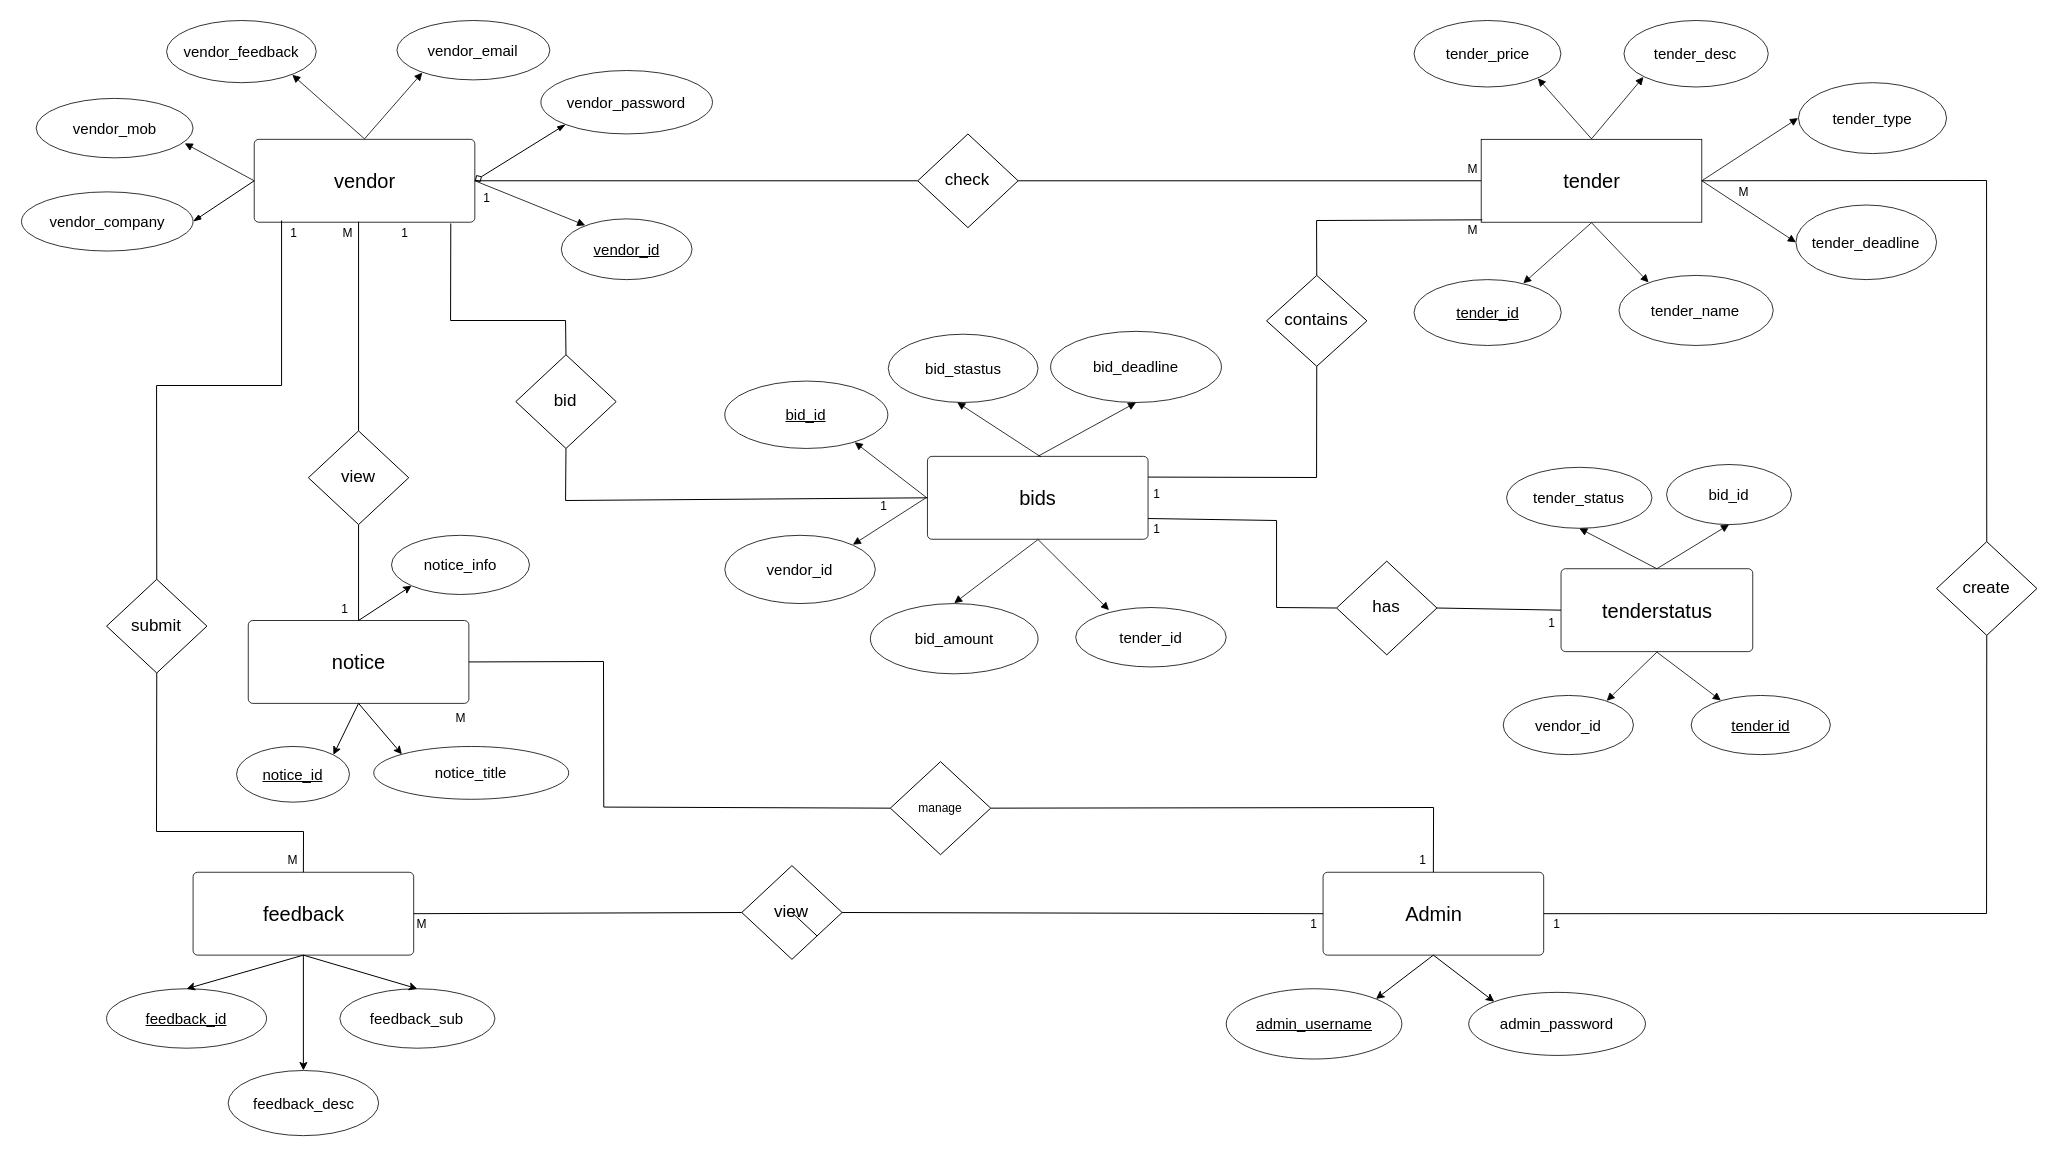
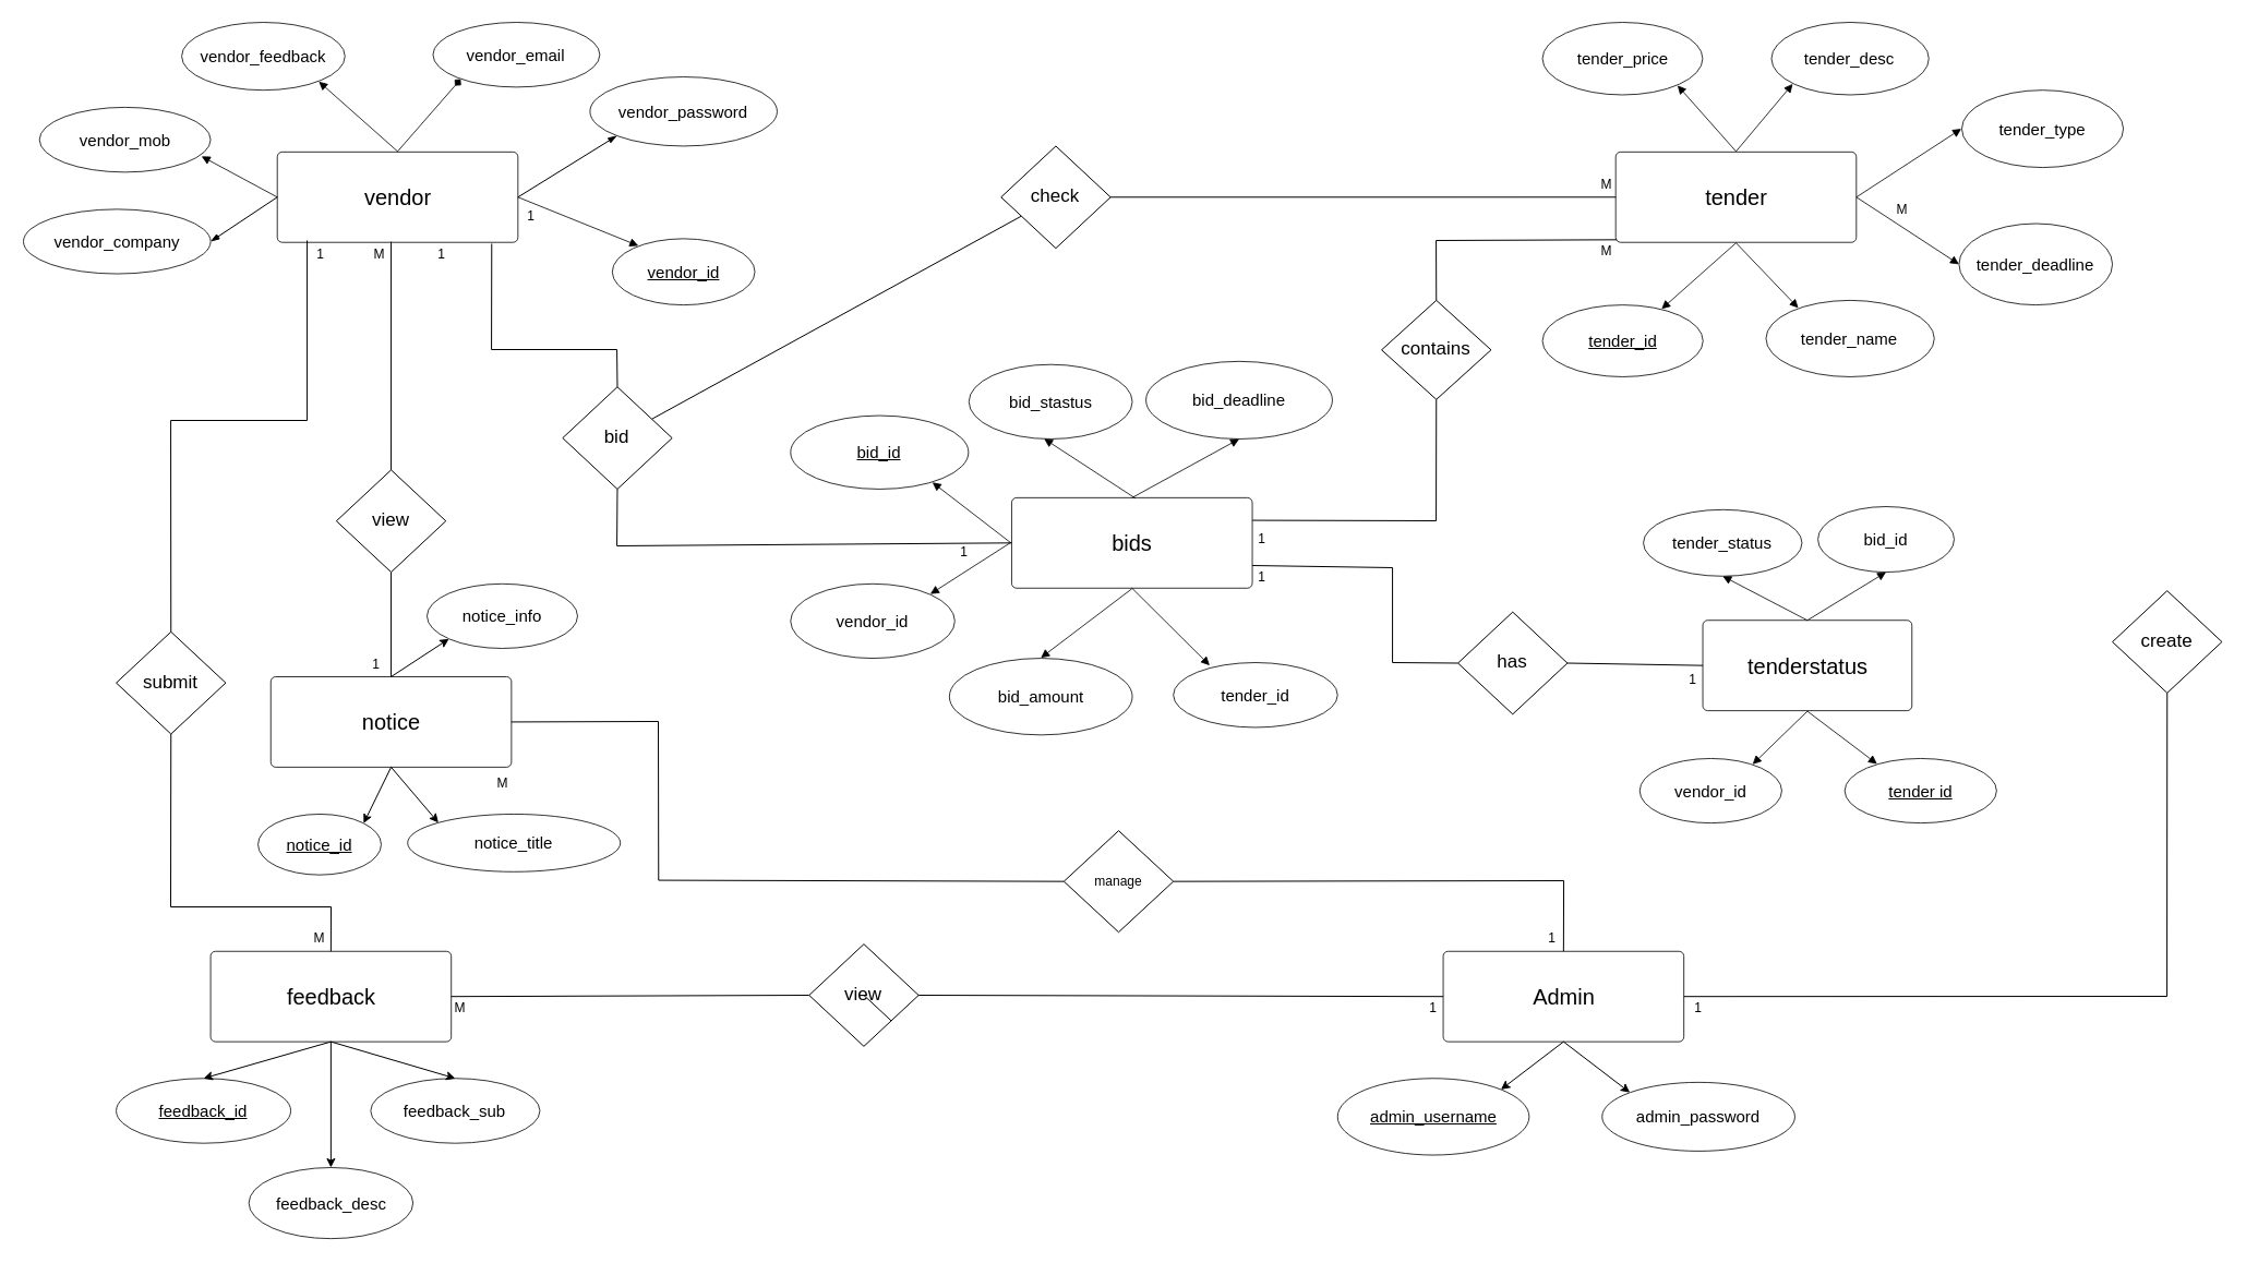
- <mxCell id="6" value="" style="html=1;jettySize=18;whiteSpace=wrap;fontSize=13;strokeOpacity=100;strokeWidth=0.8;rounded=1;startArrow=none;endArrow=block;endFill=1;exitX=0.5;exitY=-0.006;exitPerimeter=0;entryX=0.166;entryY=0.878;entryPerimeter=0;lucidId=h5xw.2EZZPgx;labelBackgroundColor=none;fontColor=default;" parent="2" source="3" target="7" edge="1"><mxGeometry width="100" height="100" relative="1" as="geometry"><Array as="points" /></mxGeometry></mxCell>
+ <mxCell id="6" value="" style="html=1;jettySize=18;whiteSpace=wrap;fontSize=13;strokeOpacity=100;strokeWidth=0.8;rounded=1;startArrow=none;endArrow=diamond;endFill=1;exitX=0.5;exitY=-0.006;exitPerimeter=0;entryX=0.166;entryY=0.878;entryPerimeter=0;lucidId=h5xw.2EZZPgx;labelBackgroundColor=none;fontColor=default;" parent="2" source="3" target="7" edge="1"><mxGeometry width="100" height="100" relative="1" as="geometry"><Array as="points" /></mxGeometry></mxCell>
- <mxCell id="47" value="" style="rounded=0;orthogonalLoop=1;jettySize=auto;html=1;entryX=1;entryY=0.5;entryDx=0;entryDy=0;endArrow=diamond;endFill=0;startArrow=blockThin;startFill=1;exitX=0;exitY=1;exitDx=0;exitDy=0;" parent="2" source="46" target="3" edge="1"><mxGeometry relative="1" as="geometry"><mxPoint x="419.017" y="212.777" as="sourcePoint" /><mxPoint x="522.097" y="197.588" as="targetPoint" /></mxGeometry></mxCell>
+ <mxCell id="47" value="" style="rounded=0;orthogonalLoop=1;jettySize=auto;html=1;entryX=1;entryY=0.5;entryDx=0;entryDy=0;endArrow=none;endFill=0;startArrow=blockThin;startFill=1;exitX=0;exitY=1;exitDx=0;exitDy=0;" parent="2" source="46" target="3" edge="1"><mxGeometry relative="1" as="geometry"><mxPoint x="419.017" y="212.777" as="sourcePoint" /><mxPoint x="522.097" y="197.588" as="targetPoint" /></mxGeometry></mxCell>
- <mxCell id="79" style="edgeStyle=none;rounded=0;orthogonalLoop=1;jettySize=auto;html=1;startArrow=none;startFill=0;endArrow=none;endFill=0;entryX=1;entryY=0.5;entryDx=0;entryDy=0;" parent="2" source="81" target="3" edge="1"><mxGeometry relative="1" as="geometry"><mxPoint x="594.814" y="130.739" as="targetPoint" /></mxGeometry></mxCell>
+ <mxCell id="79" style="edgeStyle=none;rounded=0;orthogonalLoop=1;jettySize=auto;html=1;startArrow=none;startFill=0;endArrow=none;endFill=0;" parent="2" source="81" target="84" edge="1"><mxGeometry relative="1" as="geometry"><mxPoint x="594.814" y="130.739" as="targetPoint" /></mxGeometry></mxCell>
- <mxCell id="12" value="tender" style="html=1;overflow=block;blockSpacing=1;whiteSpace=wrap;fontSize=20;spacing=9;strokeOpacity=100;absoluteArcSize=1;arcSize=9;strokeWidth=0.8;lucidId=6fyw496o1bxp;labelBackgroundColor=none;container=0;rounded=0;" parent="2" vertex="1"><mxGeometry x="1459.695" y="118.844" width="220.612" height="82.881" as="geometry" /></mxCell>
+ <mxCell id="12" value="tender" style="html=1;overflow=block;blockSpacing=1;whiteSpace=wrap;fontSize=20;spacing=9;strokeOpacity=100;rounded=1;absoluteArcSize=1;arcSize=9;strokeWidth=0.8;lucidId=6fyw496o1bxp;labelBackgroundColor=none;container=0;" parent="2" vertex="1"><mxGeometry x="1459.695" y="118.844" width="220.612" height="82.881" as="geometry" /></mxCell>
- <mxCell id="71" style="rounded=0;orthogonalLoop=1;jettySize=auto;html=1;startArrow=none;startFill=0;endArrow=none;endFill=0;exitX=0.5;exitY=0;exitDx=0;exitDy=0;entryX=1;entryY=0.5;entryDx=0;entryDy=0;" parent="2" source="72" target="12" edge="1"><mxGeometry relative="1" as="geometry"><mxPoint x="2093.071" y="210" as="targetPoint" /><Array as="points"><mxPoint x="1965.071" y="160" /></Array></mxGeometry></mxCell>
- <mxCell id="75" value="manage" style="rhombus;whiteSpace=wrap;html=1;container=0;" parent="2" vertex="1"><mxGeometry x="868.832" y="741.129" width="100.363" height="93.061" as="geometry" /></mxCell>
+ <mxCell id="75" value="manage" style="rhombus;whiteSpace=wrap;html=1;container=0;" parent="2" vertex="1"><mxGeometry x="953.832" y="741.129" width="100.363" height="93.061" as="geometry" /></mxCell>
